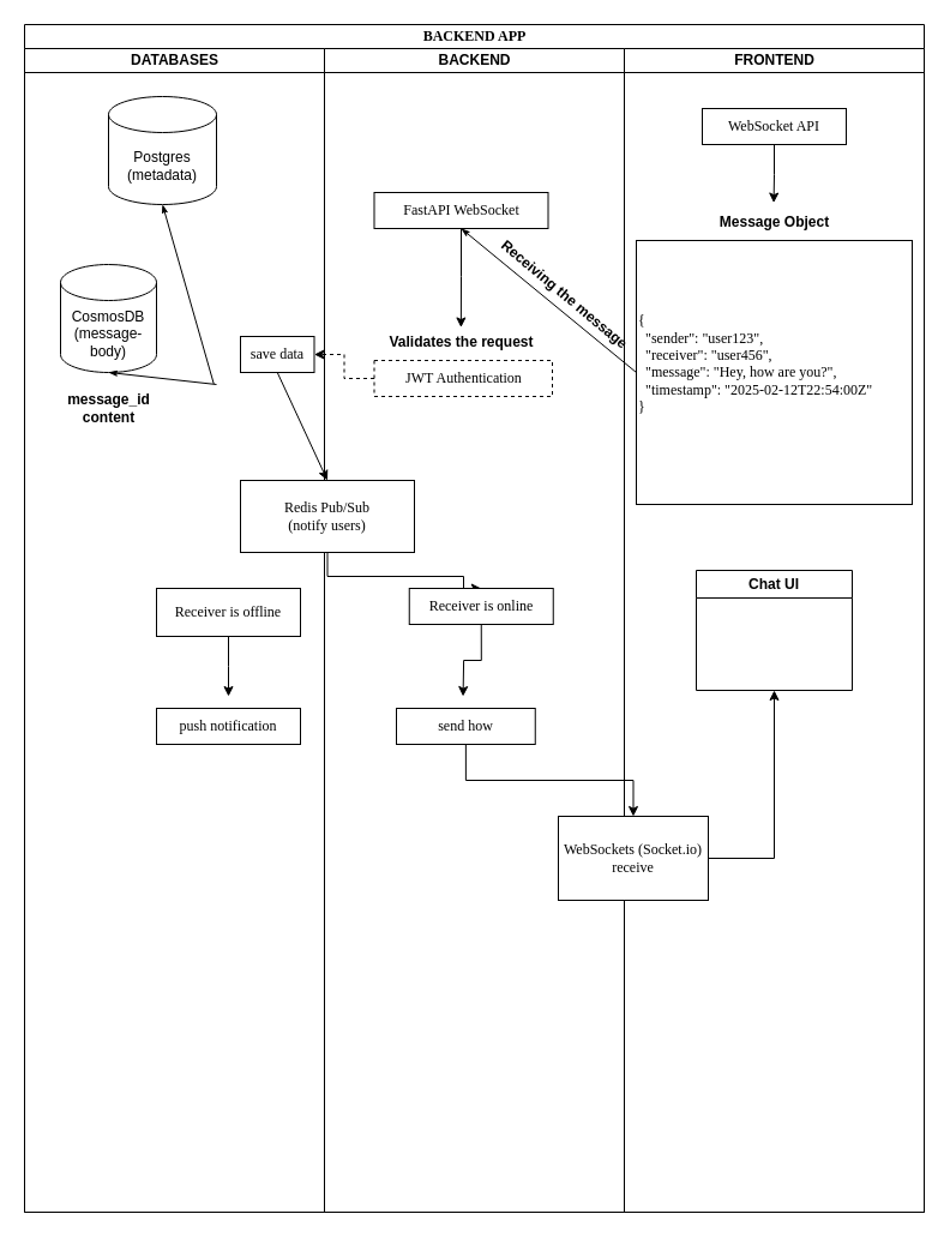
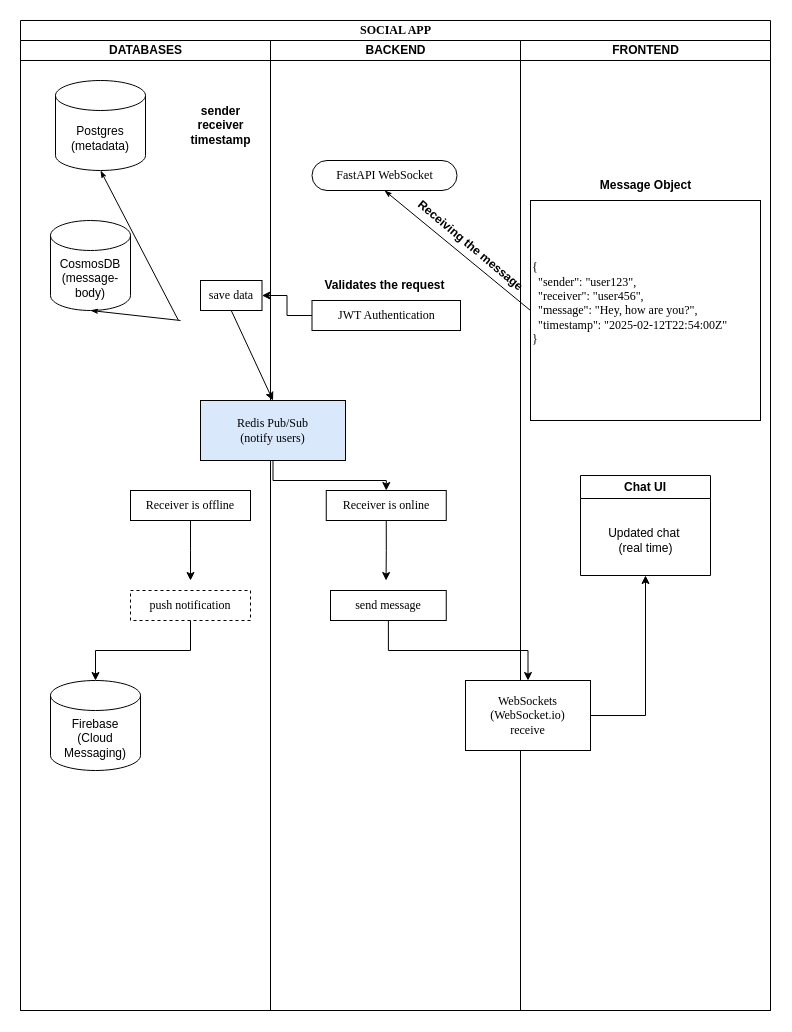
- <mxCell id="2" value="BACKEND APP" style="swimlane;html=1;childLayout=stackLayout;startSize=20;rounded=0;shadow=0;comic=0;labelBackgroundColor=none;strokeWidth=1;fontFamily=Verdana;fontSize=12;align=center;" parent="1" vertex="1"><mxGeometry x="20" y="20" width="750" height="990" as="geometry" /></mxCell>
+ <mxCell id="2" value="SOCIAL APP" style="swimlane;html=1;childLayout=stackLayout;startSize=20;rounded=0;shadow=0;comic=0;labelBackgroundColor=none;strokeWidth=1;fontFamily=Verdana;fontSize=12;align=center;" parent="1" vertex="1"><mxGeometry x="20" y="20" width="750" height="990" as="geometry" /></mxCell>
- <mxCell id="28" value="WebSocket API" style="rounded=0;whiteSpace=wrap;html=1;shadow=0;comic=0;labelBackgroundColor=none;strokeWidth=1;fontFamily=Verdana;fontSize=12;align=center;arcSize=50;" vertex="1" parent="26"><mxGeometry x="65" y="50" width="120" height="30" as="geometry" /></mxCell>
- <mxCell id="4" value="Postgres (metadata)" style="shape=cylinder3;whiteSpace=wrap;html=1;boundedLbl=1;backgroundOutline=1;size=15;" vertex="1" parent="3"><mxGeometry x="70" y="40" width="90" height="90" as="geometry" /></mxCell>
+ <mxCell id="4" value="Postgres (metadata)" style="shape=cylinder3;whiteSpace=wrap;html=1;boundedLbl=1;backgroundOutline=1;size=15;" vertex="1" parent="3"><mxGeometry x="35" y="40" width="90" height="90" as="geometry" /></mxCell>
+ <mxCell id="14" value="&lt;b&gt;sender&lt;/b&gt;&lt;div&gt;&lt;b&gt;receiver&lt;/b&gt;&lt;/div&gt;&lt;div&gt;&lt;b&gt;timestamp&lt;/b&gt;&lt;/div&gt;" style="text;html=1;align=center;verticalAlign=middle;resizable=0;points=[];autosize=1;strokeColor=none;fillColor=none;" vertex="1" parent="3"><mxGeometry x="160" y="55" width="80" height="60" as="geometry" /></mxCell>
- <mxCell id="27" style="edgeStyle=orthogonalEdgeStyle;rounded=0;orthogonalLoop=1;jettySize=auto;html=1;entryX=0.496;entryY=-0.048;entryDx=0;entryDy=0;entryPerimeter=0;" edge="1" parent="26" source="28" target="30"><mxGeometry relative="1" as="geometry"><mxPoint x="125" y="110" as="targetPoint" /></mxGeometry></mxCell>
- <mxCell id="16" value="FastAPI WebSocket" style="rounded=0;whiteSpace=wrap;html=1;shadow=0;comic=0;labelBackgroundColor=none;strokeWidth=1;fontFamily=Verdana;fontSize=12;align=center;arcSize=50;" vertex="1" parent="15"><mxGeometry x="41.5" y="120" width="145" height="30" as="geometry" /></mxCell>
+ <mxCell id="16" value="FastAPI WebSocket" style="whiteSpace=wrap;html=1;shadow=0;comic=0;labelBackgroundColor=none;strokeWidth=1;fontFamily=Verdana;fontSize=12;align=center;arcSize=50;rounded=1;" vertex="1" parent="15"><mxGeometry x="41.5" y="120" width="145" height="30" as="geometry" /></mxCell>
- <mxCell id="20" style="edgeStyle=orthogonalEdgeStyle;rounded=0;orthogonalLoop=1;jettySize=auto;html=1;entryX=0.499;entryY=0.083;entryDx=0;entryDy=0;entryPerimeter=0;" edge="1" parent="15" source="16" target="19"><mxGeometry relative="1" as="geometry" /></mxCell>
- <mxCell id="36" style="edgeStyle=orthogonalEdgeStyle;rounded=0;orthogonalLoop=1;jettySize=auto;html=1;exitX=0;exitY=0.5;exitDx=0;exitDy=0;entryX=1;entryY=0.5;entryDx=0;entryDy=0;dashed=1;" edge="1" parent="2" source="18" target="7"><mxGeometry relative="1" as="geometry"><mxPoint x="280" y="295" as="targetPoint" /></mxGeometry></mxCell>
+ <mxCell id="36" style="edgeStyle=orthogonalEdgeStyle;rounded=0;orthogonalLoop=1;jettySize=auto;html=1;exitX=0;exitY=0.5;exitDx=0;exitDy=0;entryX=1;entryY=0.5;entryDx=0;entryDy=0;" edge="1" parent="2" source="18" target="7"><mxGeometry relative="1" as="geometry"><mxPoint x="280" y="295" as="targetPoint" /></mxGeometry></mxCell>
- <mxCell id="18" value="JWT Authentication" style="rounded=0;whiteSpace=wrap;html=1;shadow=0;comic=0;labelBackgroundColor=none;strokeWidth=1;fontFamily=Verdana;fontSize=12;align=center;arcSize=50;dashed=1;" vertex="1" parent="15"><mxGeometry x="41.5" y="260" width="148.5" height="30" as="geometry" /></mxCell>
+ <mxCell id="18" value="JWT Authentication" style="rounded=0;whiteSpace=wrap;html=1;shadow=0;comic=0;labelBackgroundColor=none;strokeWidth=1;fontFamily=Verdana;fontSize=12;align=center;arcSize=50;" vertex="1" parent="15"><mxGeometry x="41.5" y="260" width="148.5" height="30" as="geometry" /></mxCell>
- <mxCell id="13" value="&lt;b&gt;&lt;font&gt;message_id&lt;/font&gt;&lt;/b&gt;&lt;div&gt;&lt;b&gt;&lt;font&gt;content&lt;/font&gt;&lt;/b&gt;&lt;/div&gt;" style="text;html=1;align=center;verticalAlign=middle;resizable=0;points=[];autosize=1;strokeColor=none;fillColor=none;" vertex="1" parent="3"><mxGeometry x="25" y="280" width="90" height="40" as="geometry" /></mxCell>
- <mxCell id="22" value="Redis Pub/Sub&lt;div&gt;(notify users)&lt;/div&gt;" style="rounded=0;whiteSpace=wrap;html=1;shadow=0;comic=0;labelBackgroundColor=none;strokeWidth=1;fontFamily=Verdana;fontSize=12;align=center;arcSize=50;" vertex="1" parent="15"><mxGeometry x="-70" y="360" width="145" height="60" as="geometry" /></mxCell>
+ <mxCell id="22" value="Redis Pub/Sub&lt;div&gt;(notify users)&lt;/div&gt;" style="rounded=0;whiteSpace=wrap;html=1;shadow=0;comic=0;labelBackgroundColor=none;strokeWidth=1;fontFamily=Verdana;fontSize=12;align=center;arcSize=50;fillColor=#dae8fc;" vertex="1" parent="15"><mxGeometry x="-70" y="360" width="145" height="60" as="geometry" /></mxCell>
- <mxCell id="24" value="&lt;div&gt;Receiver is online&lt;/div&gt;" style="rounded=0;whiteSpace=wrap;html=1;shadow=0;comic=0;labelBackgroundColor=none;strokeWidth=1;fontFamily=Verdana;fontSize=12;align=center;arcSize=50;" vertex="1" parent="15"><mxGeometry x="70.75" y="450" width="120" height="30" as="geometry" /></mxCell>
+ <mxCell id="24" value="&lt;div&gt;Receiver is online&lt;/div&gt;" style="rounded=0;whiteSpace=wrap;html=1;shadow=0;comic=0;labelBackgroundColor=none;strokeWidth=1;fontFamily=Verdana;fontSize=12;align=center;arcSize=50;" vertex="1" parent="15"><mxGeometry x="55.75" y="450" width="120" height="30" as="geometry" /></mxCell>
- <mxCell id="10" value="&lt;div&gt;Receiver is offline&lt;/div&gt;" style="rounded=0;whiteSpace=wrap;html=1;shadow=0;comic=0;labelBackgroundColor=none;strokeWidth=1;fontFamily=Verdana;fontSize=12;align=center;arcSize=50;" vertex="1" parent="3"><mxGeometry x="110" y="450" width="120" height="40" as="geometry" /></mxCell>
+ <mxCell id="10" value="&lt;div&gt;Receiver is offline&lt;/div&gt;" style="rounded=0;whiteSpace=wrap;html=1;shadow=0;comic=0;labelBackgroundColor=none;strokeWidth=1;fontFamily=Verdana;fontSize=12;align=center;arcSize=50;" vertex="1" parent="3"><mxGeometry x="110" y="450" width="120" height="30" as="geometry" /></mxCell>
+ <mxCell id="34" value="Updated chat&amp;nbsp;&lt;div&gt;(real time)&lt;/div&gt;" style="text;html=1;align=center;verticalAlign=middle;resizable=0;points=[];autosize=1;strokeColor=none;fillColor=none;" vertex="1" parent="33"><mxGeometry x="15" y="45" width="100" height="40" as="geometry" /></mxCell>
- <mxCell id="11" value="&lt;div&gt;push notification&lt;/div&gt;" style="rounded=0;whiteSpace=wrap;html=1;shadow=0;comic=0;labelBackgroundColor=none;strokeWidth=1;fontFamily=Verdana;fontSize=12;align=center;arcSize=50;" vertex="1" parent="3"><mxGeometry x="110" y="550" width="120" height="30" as="geometry" /></mxCell>
+ <mxCell id="11" value="&lt;div&gt;push notification&lt;/div&gt;" style="rounded=0;whiteSpace=wrap;html=1;shadow=0;comic=0;labelBackgroundColor=none;strokeWidth=1;fontFamily=Verdana;fontSize=12;align=center;arcSize=50;dashed=1;" vertex="1" parent="3"><mxGeometry x="110" y="550" width="120" height="30" as="geometry" /></mxCell>
- <mxCell id="25" value="&lt;div&gt;send how&lt;/div&gt;" style="rounded=0;whiteSpace=wrap;html=1;shadow=0;comic=0;labelBackgroundColor=none;strokeWidth=1;fontFamily=Verdana;fontSize=12;align=center;arcSize=50;" vertex="1" parent="15"><mxGeometry x="60" y="550" width="115.75" height="30" as="geometry" /></mxCell>
+ <mxCell id="25" value="&lt;div&gt;send message&lt;/div&gt;" style="rounded=0;whiteSpace=wrap;html=1;shadow=0;comic=0;labelBackgroundColor=none;strokeWidth=1;fontFamily=Verdana;fontSize=12;align=center;arcSize=50;" vertex="1" parent="15"><mxGeometry x="60" y="550" width="115.75" height="30" as="geometry" /></mxCell>
+ <mxCell id="12" style="edgeStyle=orthogonalEdgeStyle;rounded=0;orthogonalLoop=1;jettySize=auto;html=1;exitX=0.5;exitY=1;exitDx=0;exitDy=0;entryX=0.5;entryY=0;entryDx=0;entryDy=0;entryPerimeter=0;" edge="1" parent="3" source="11" target="8"><mxGeometry relative="1" as="geometry" /></mxCell>
- <mxCell id="32" value="&lt;div&gt;WebSockets (Socket.io)&lt;/div&gt;&lt;div&gt;receive&lt;/div&gt;" style="rounded=0;whiteSpace=wrap;html=1;shadow=0;comic=0;labelBackgroundColor=none;strokeWidth=1;fontFamily=Verdana;fontSize=12;align=center;arcSize=50;" vertex="1" parent="26"><mxGeometry x="-55" y="640" width="125" height="70" as="geometry" /></mxCell>
+ <mxCell id="32" value="&lt;div&gt;WebSockets (WebSocket.io)&lt;/div&gt;&lt;div&gt;receive&lt;/div&gt;" style="rounded=0;whiteSpace=wrap;html=1;shadow=0;comic=0;labelBackgroundColor=none;strokeWidth=1;fontFamily=Verdana;fontSize=12;align=center;arcSize=50;" vertex="1" parent="26"><mxGeometry x="-55" y="640" width="125" height="70" as="geometry" /></mxCell>
+ <mxCell id="8" value="Firebase&lt;div&gt;(Cloud Messaging)&lt;/div&gt;" style="shape=cylinder3;whiteSpace=wrap;html=1;boundedLbl=1;backgroundOutline=1;size=15;" vertex="1" parent="3"><mxGeometry x="30" y="640" width="90" height="90" as="geometry" /></mxCell>
